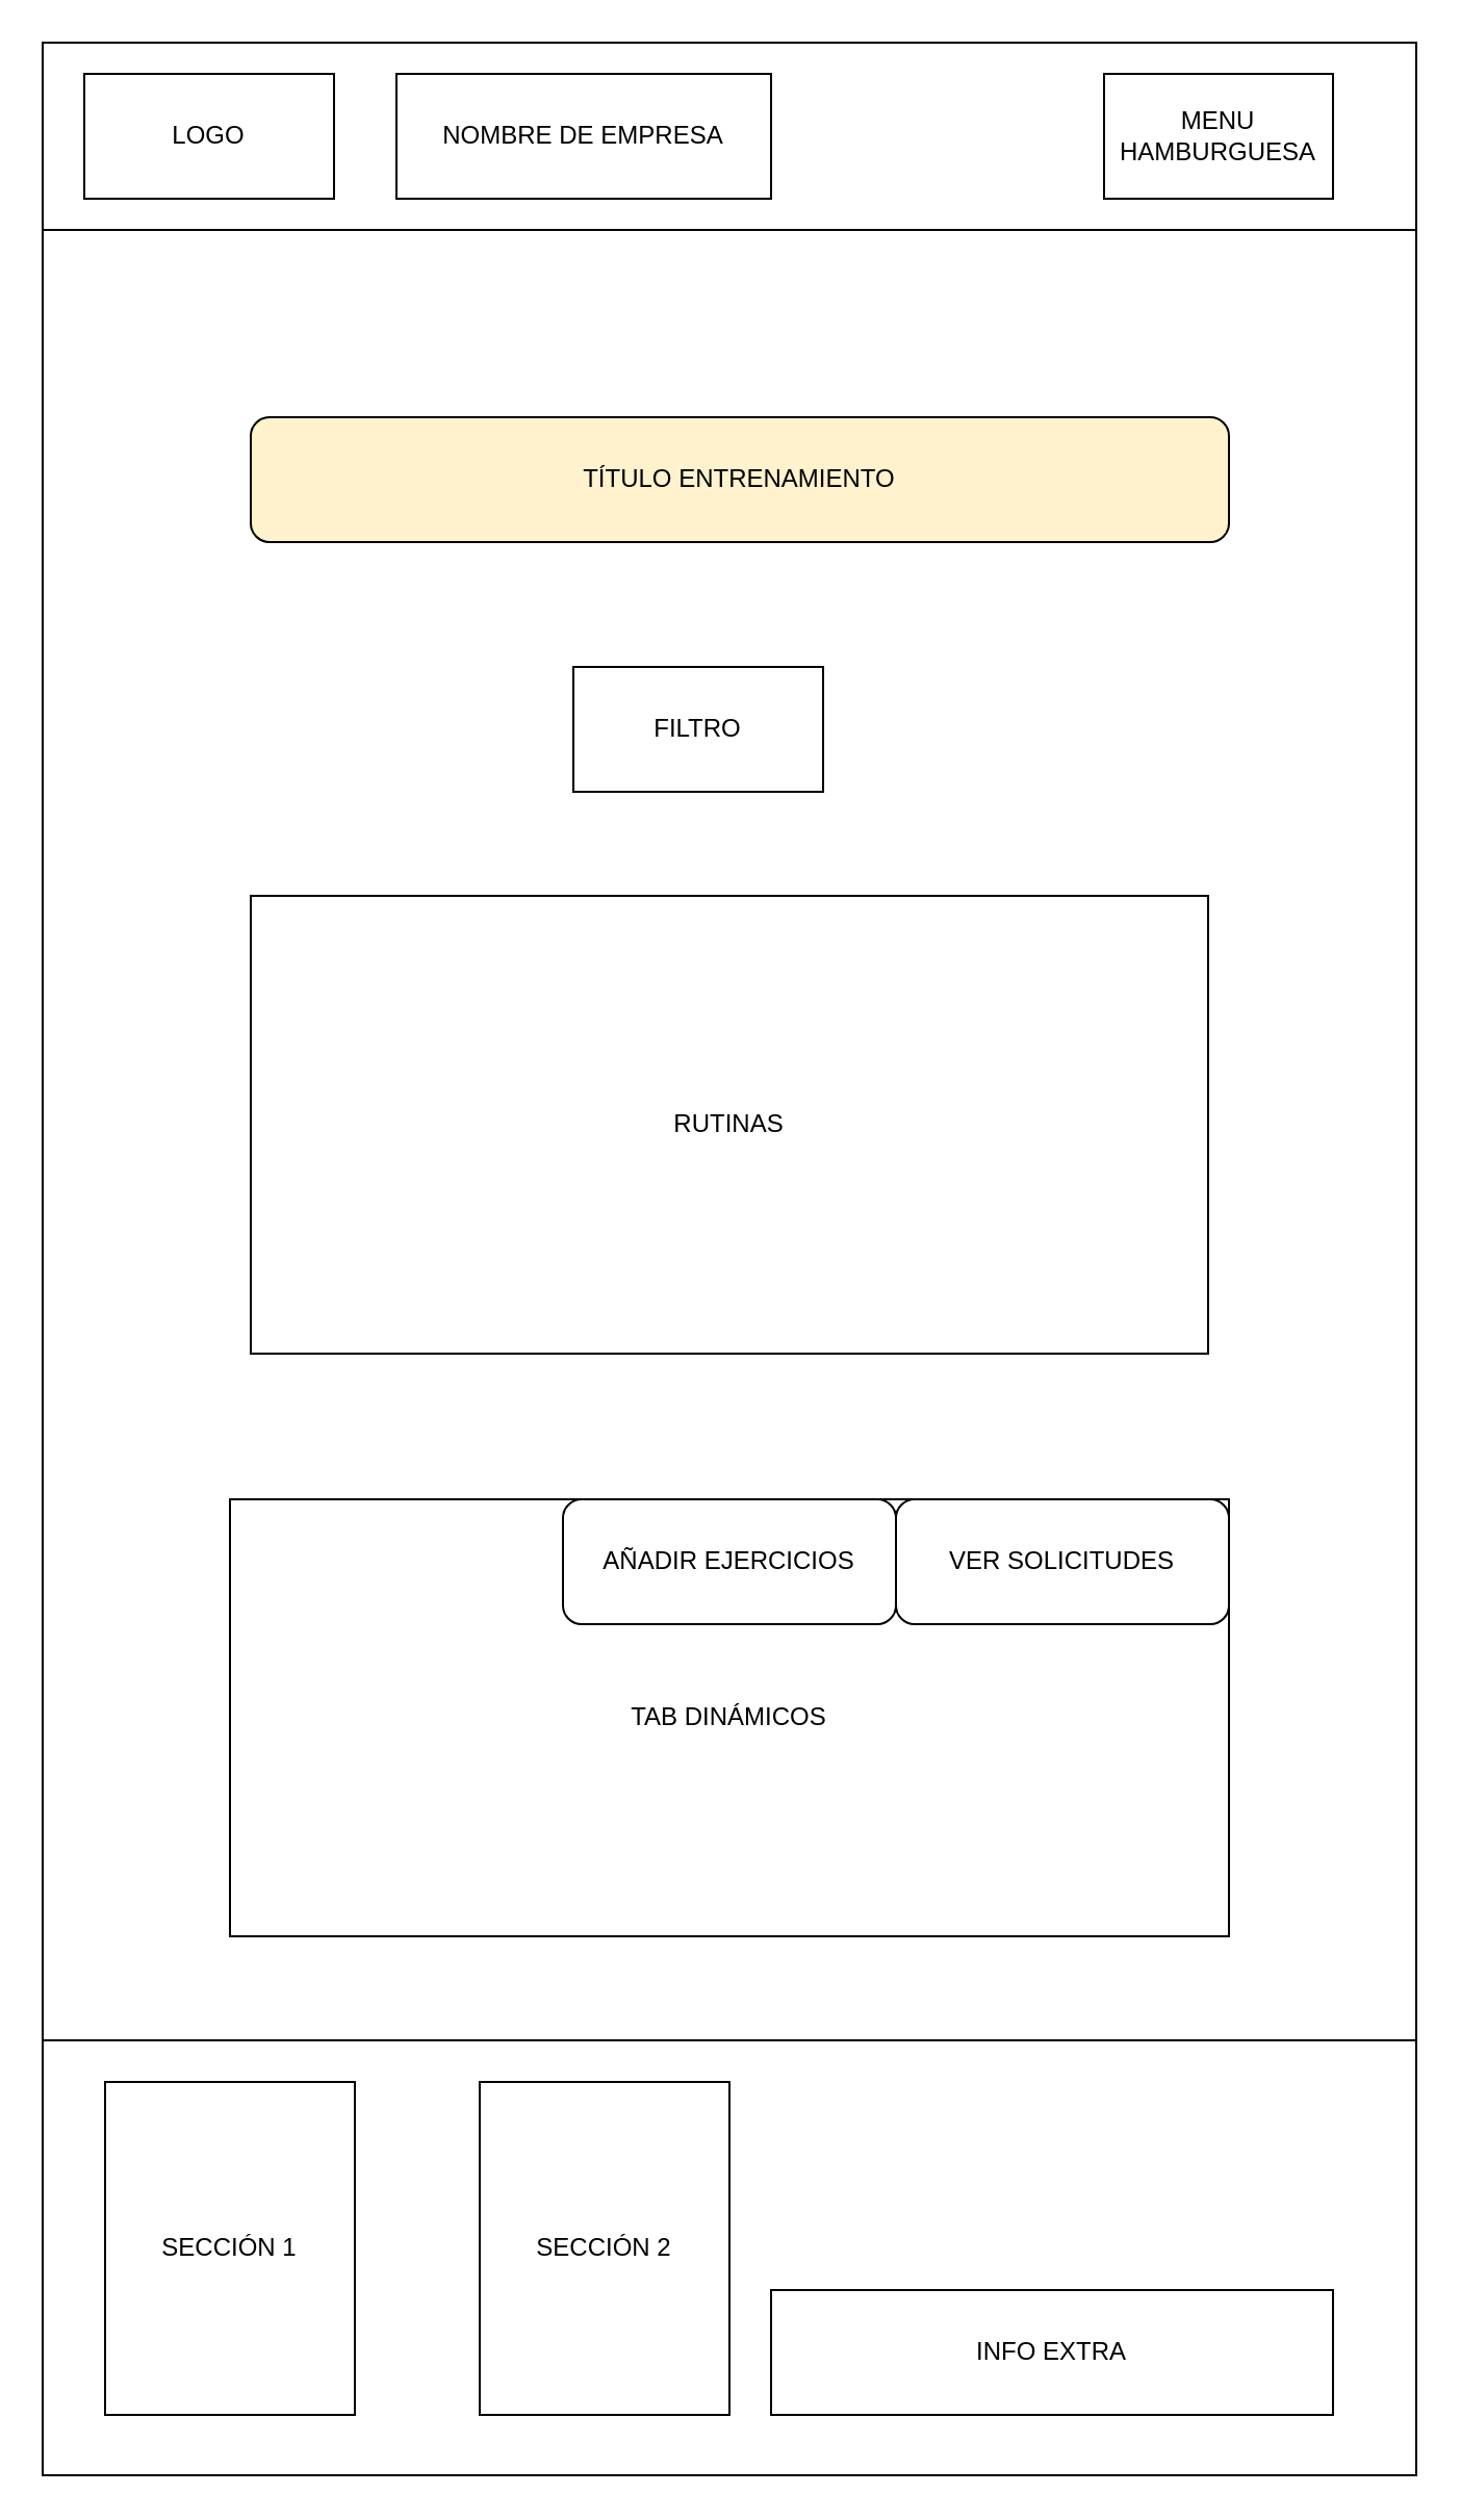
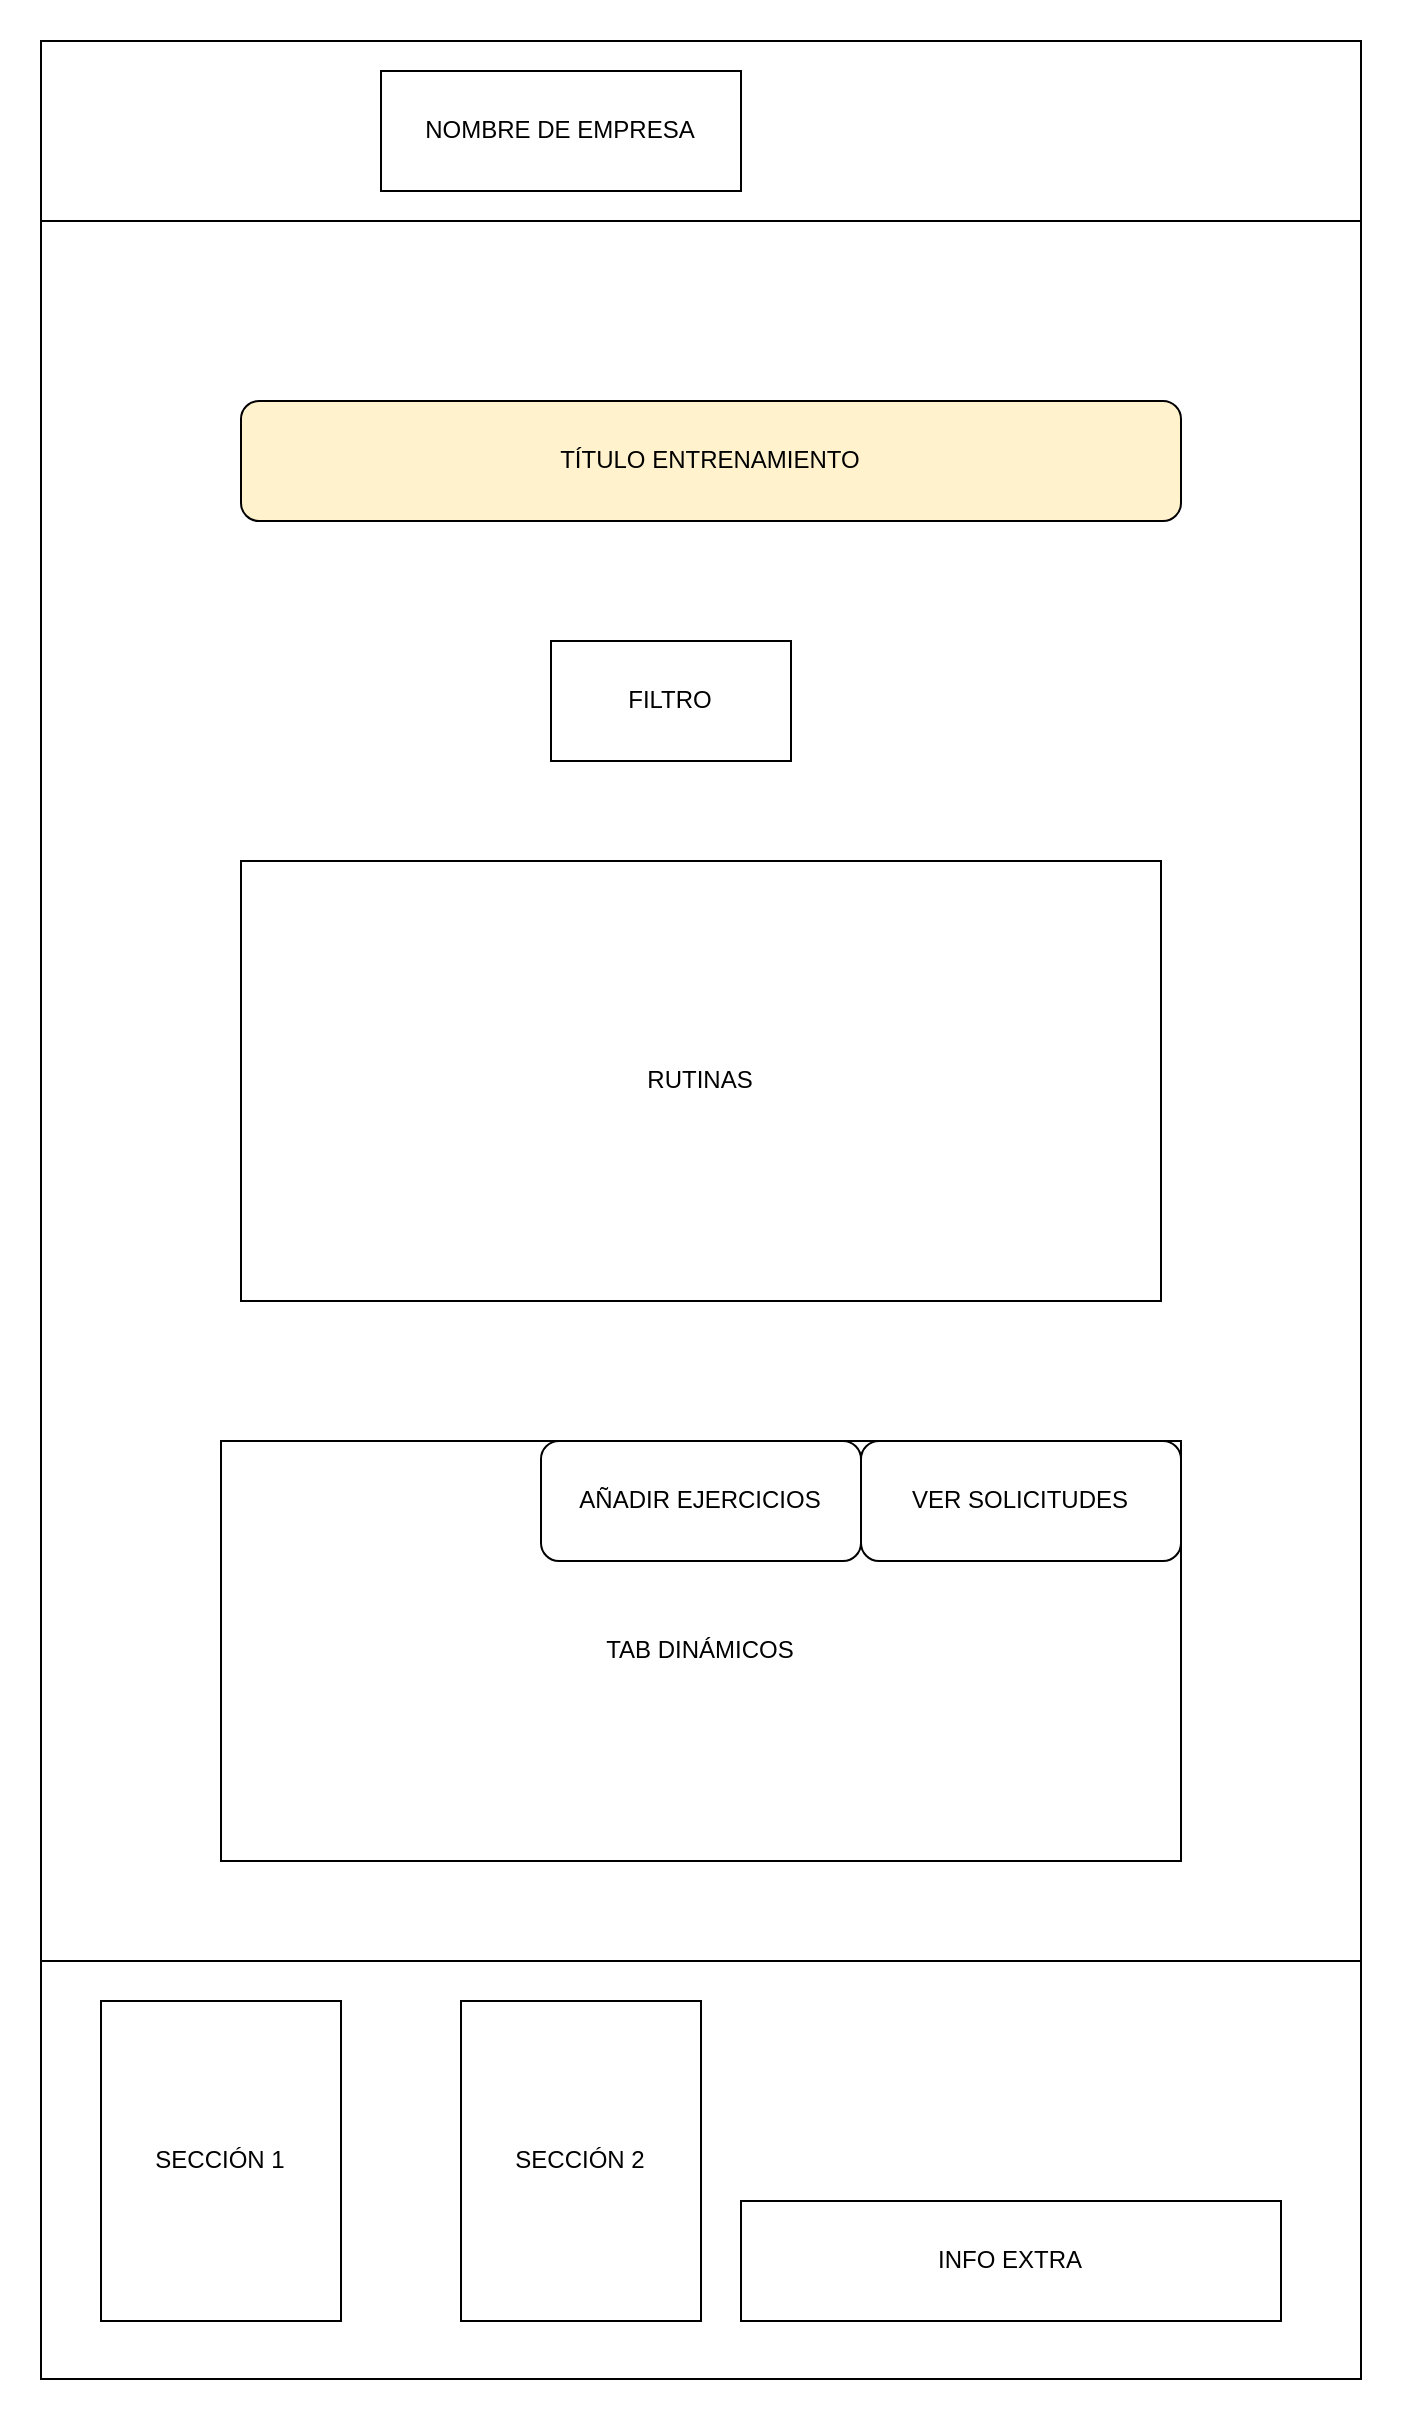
- <mxCell id="5" value="LOGO" style="rounded=0;whiteSpace=wrap;html=1;" vertex="1" parent="1"><mxGeometry x="40" y="35" width="120" height="60" as="geometry" /></mxCell>
- <mxCell id="6" value="MENU HAMBURGUESA" style="rounded=0;whiteSpace=wrap;html=1;" vertex="1" parent="1"><mxGeometry x="530" y="35" width="110" height="60" as="geometry" /></mxCell>
